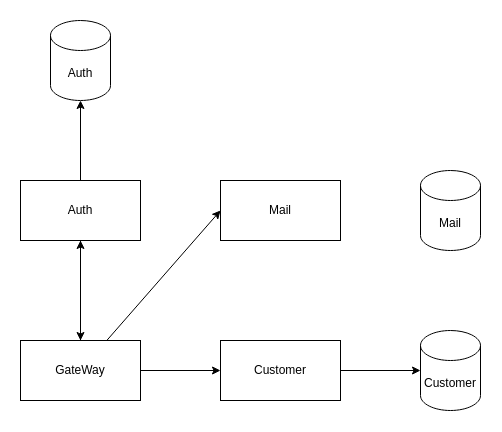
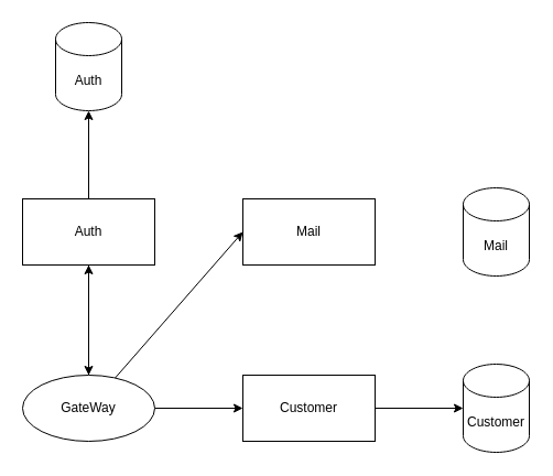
- <mxCell id="8" value="GateWay" style="whiteSpace=wrap;html=1;" parent="1" vertex="1"><mxGeometry x="20" y="340" width="120" height="60" as="geometry" /></mxCell>
+ <mxCell id="8" value="GateWay" style="ellipse;whiteSpace=wrap;html=1;" parent="1" vertex="1"><mxGeometry x="20" y="340" width="120" height="60" as="geometry" /></mxCell>
